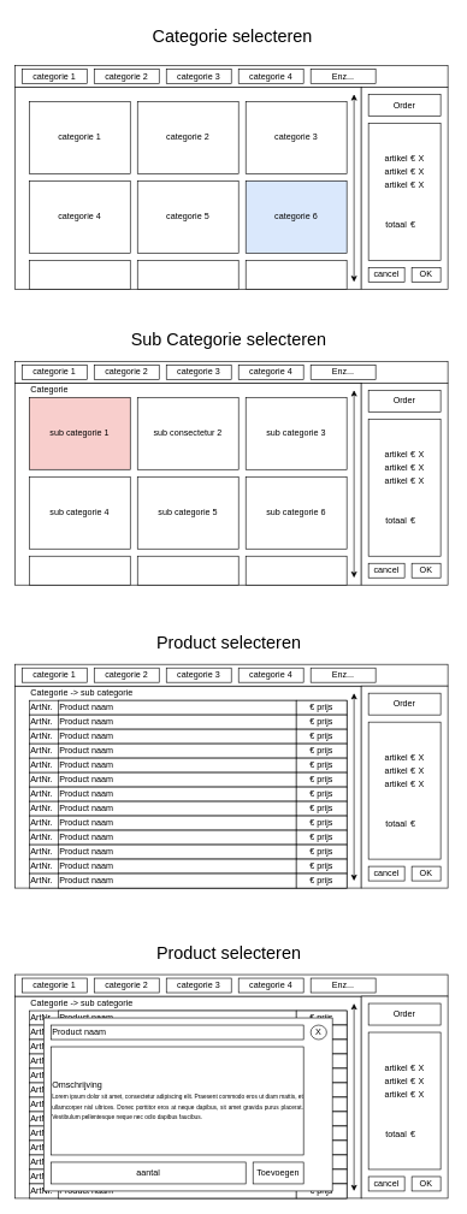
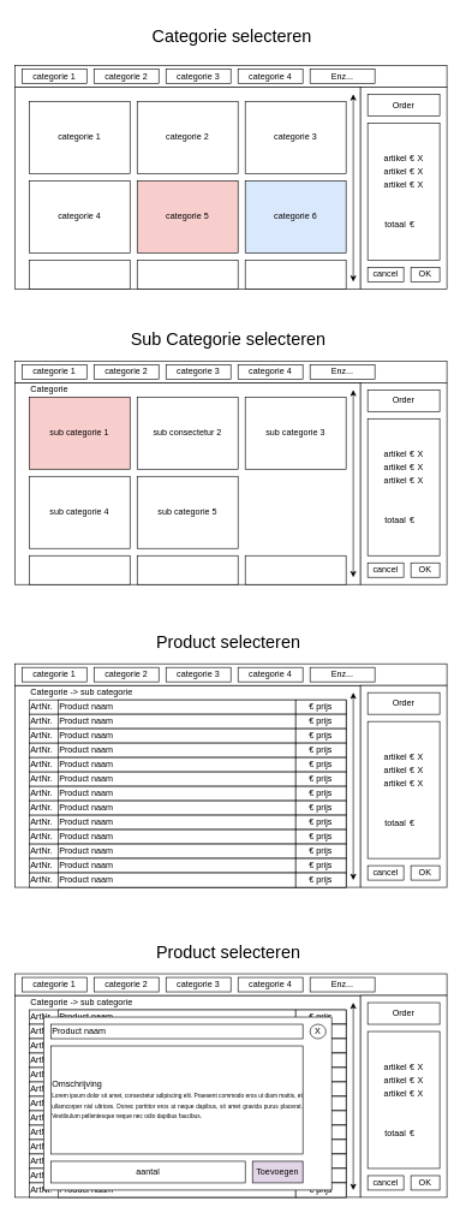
- <mxCell id="19" value="categorie 5" style="rounded=0;whiteSpace=wrap;html=1;" vertex="1" parent="1"><mxGeometry x="190" y="250" width="140" height="100" as="geometry" /></mxCell>
+ <mxCell id="19" value="categorie 5" style="rounded=0;whiteSpace=wrap;html=1;fillColor=#f8cecc;" vertex="1" parent="1"><mxGeometry x="190" y="250" width="140" height="100" as="geometry" /></mxCell>
- <mxCell id="41" value="sub categorie&amp;nbsp;6" style="rounded=0;whiteSpace=wrap;html=1;" vertex="1" parent="1"><mxGeometry x="340" y="660" width="140" height="100" as="geometry" /></mxCell>
- <mxCell id="162" value="Toevoegen" style="rounded=0;whiteSpace=wrap;html=1;" vertex="1" parent="1"><mxGeometry x="350" y="1610" width="70" height="30" as="geometry" /></mxCell>
+ <mxCell id="162" value="Toevoegen" style="rounded=0;whiteSpace=wrap;html=1;fillColor=#e1d5e7;" vertex="1" parent="1"><mxGeometry x="350" y="1610" width="70" height="30" as="geometry" /></mxCell>
